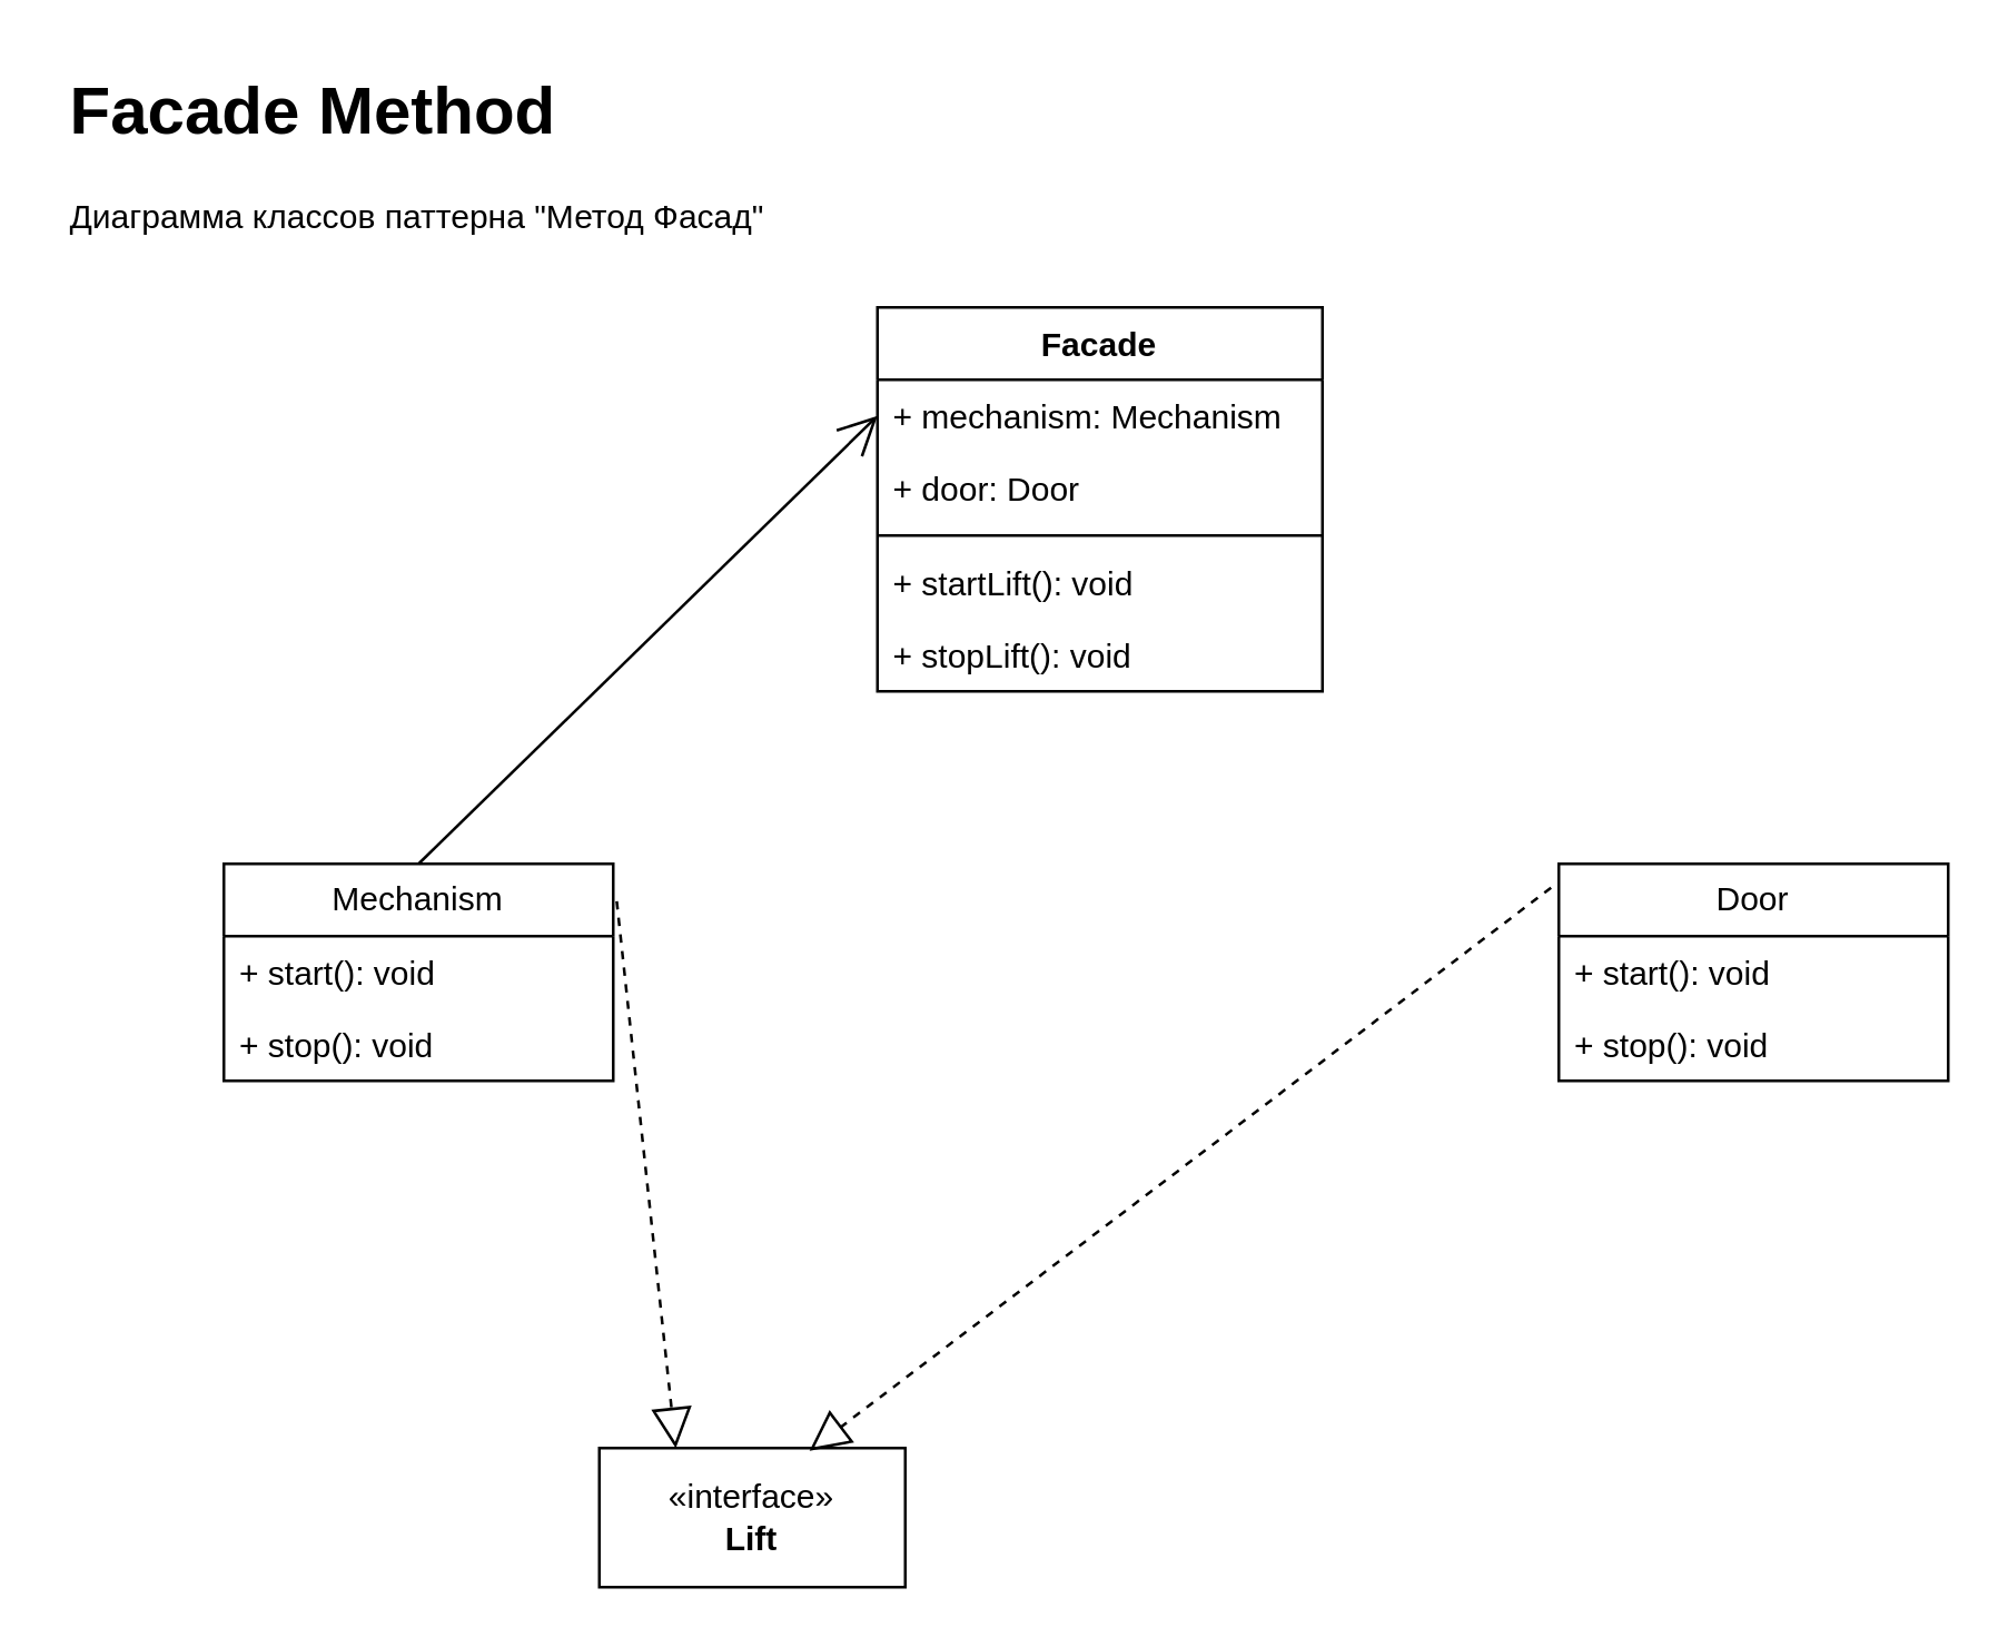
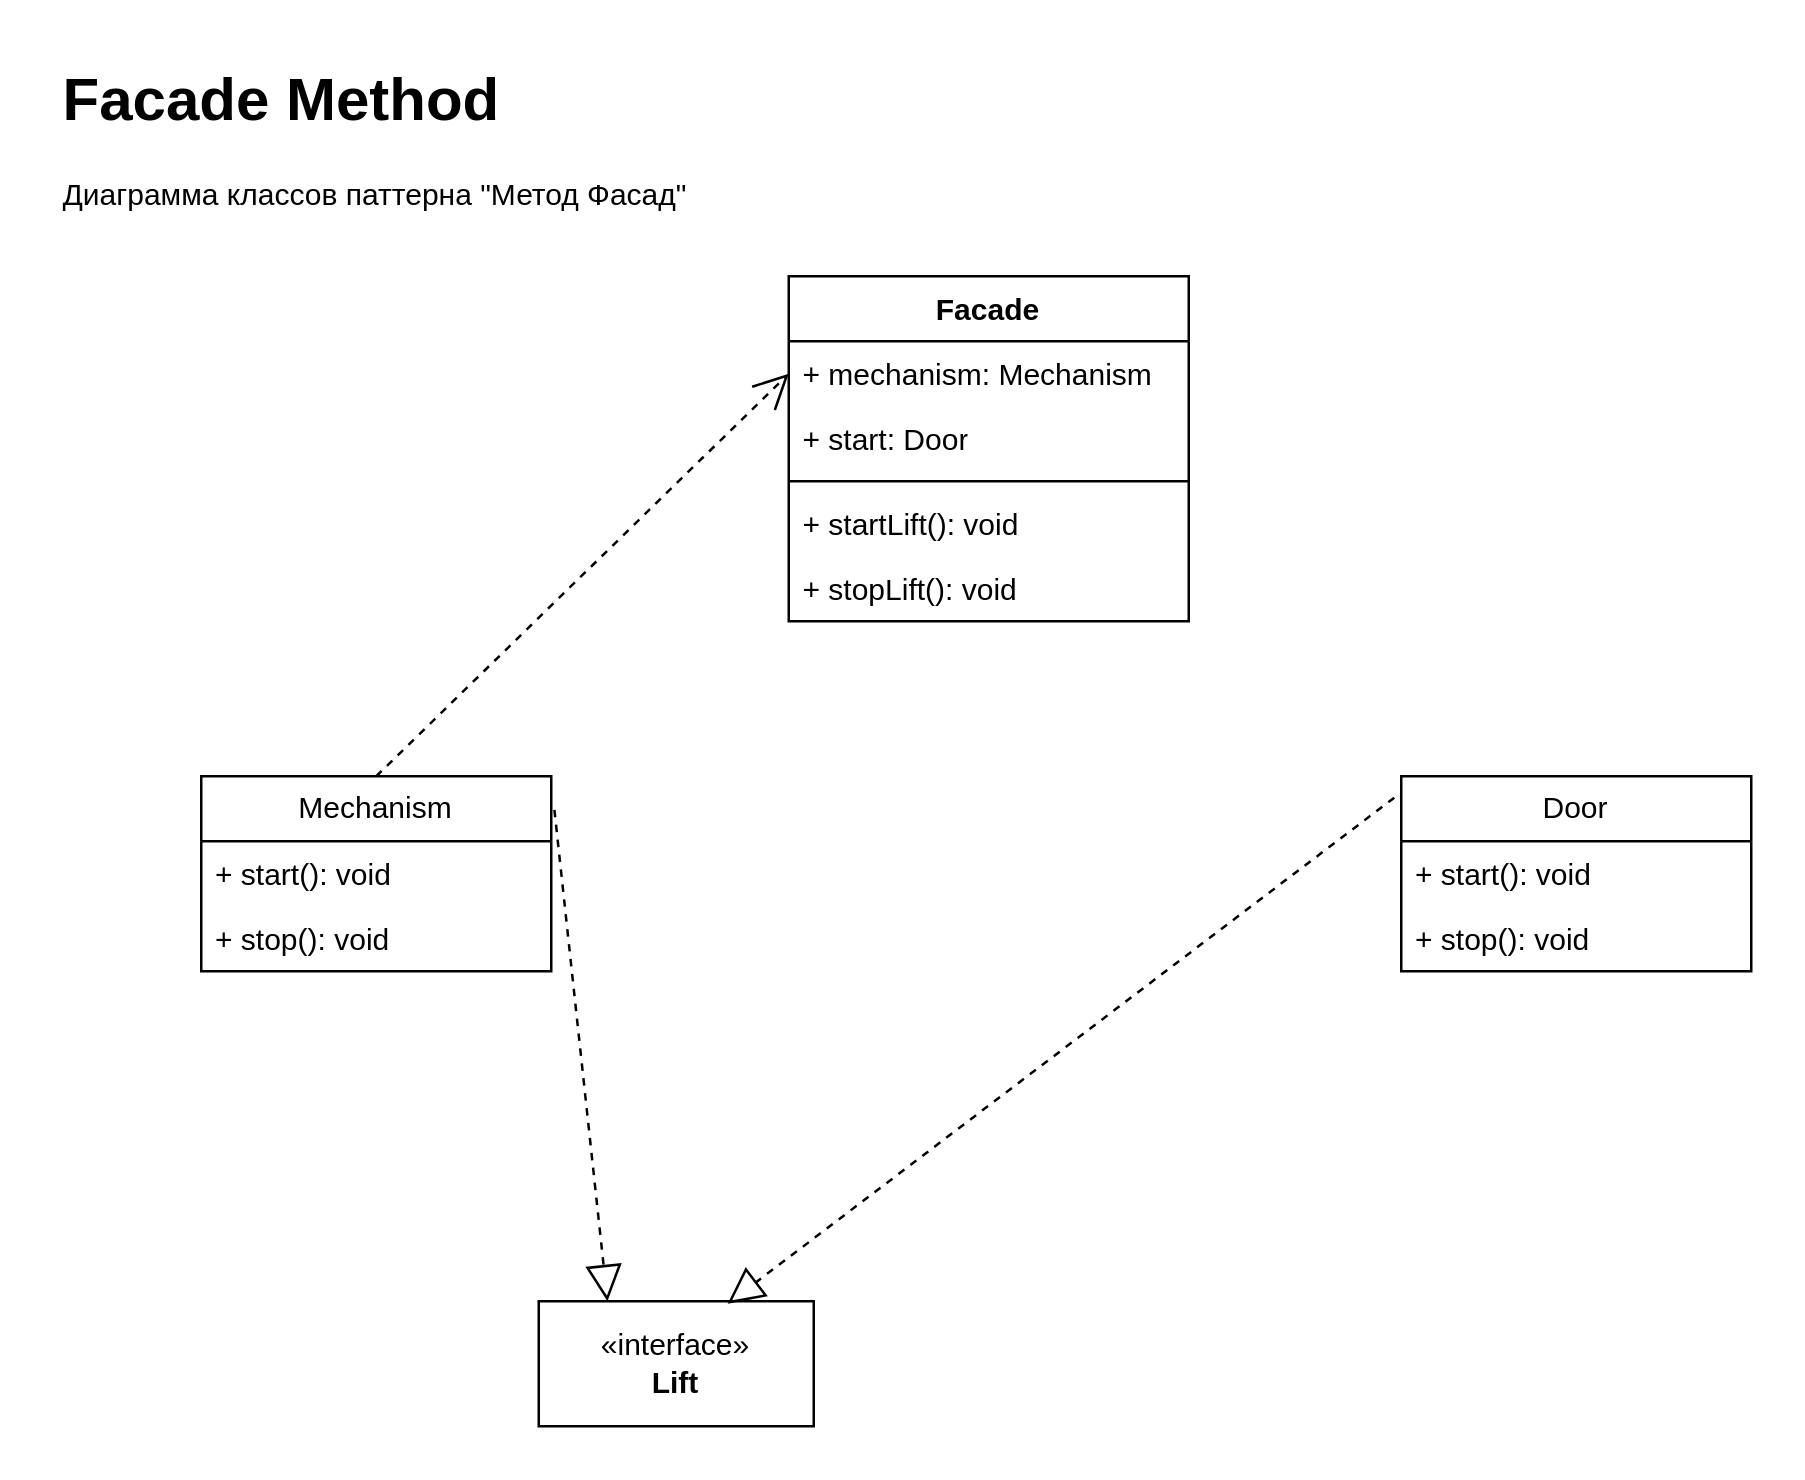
- <mxCell id="6" value="+ door: Door" style="text;strokeColor=none;fillColor=none;align=left;verticalAlign=top;spacingLeft=4;spacingRight=4;overflow=hidden;rotatable=0;points=[[0,0.5],[1,0.5]];portConstraint=eastwest;whiteSpace=wrap;html=1;" vertex="1" parent="4"><mxGeometry y="52" width="160" height="26" as="geometry" /></mxCell>
+ <mxCell id="6" value="+ start: Door" style="text;strokeColor=none;fillColor=none;align=left;verticalAlign=top;spacingLeft=4;spacingRight=4;overflow=hidden;rotatable=0;points=[[0,0.5],[1,0.5]];portConstraint=eastwest;whiteSpace=wrap;html=1;" vertex="1" parent="4"><mxGeometry y="52" width="160" height="26" as="geometry" /></mxCell>
- <mxCell id="18" value="" style="endArrow=open;endFill=1;endSize=12;html=1;rounded=0;exitX=0.5;exitY=0;exitDx=0;exitDy=0;entryX=0;entryY=0.5;entryDx=0;entryDy=0;" edge="1" parent="1" source="10" target="5"><mxGeometry width="160" relative="1" as="geometry"><mxPoint x="100" y="210" as="sourcePoint" /><mxPoint x="260" y="210" as="targetPoint" /></mxGeometry></mxCell>
+ <mxCell id="18" value="" style="endArrow=open;endFill=1;endSize=12;html=1;rounded=0;exitX=0.5;exitY=0;exitDx=0;exitDy=0;entryX=0;entryY=0.5;entryDx=0;entryDy=0;dashed=1;" edge="1" parent="1" source="10" target="5"><mxGeometry width="160" relative="1" as="geometry"><mxPoint x="100" y="210" as="sourcePoint" /><mxPoint x="260" y="210" as="targetPoint" /></mxGeometry></mxCell>
